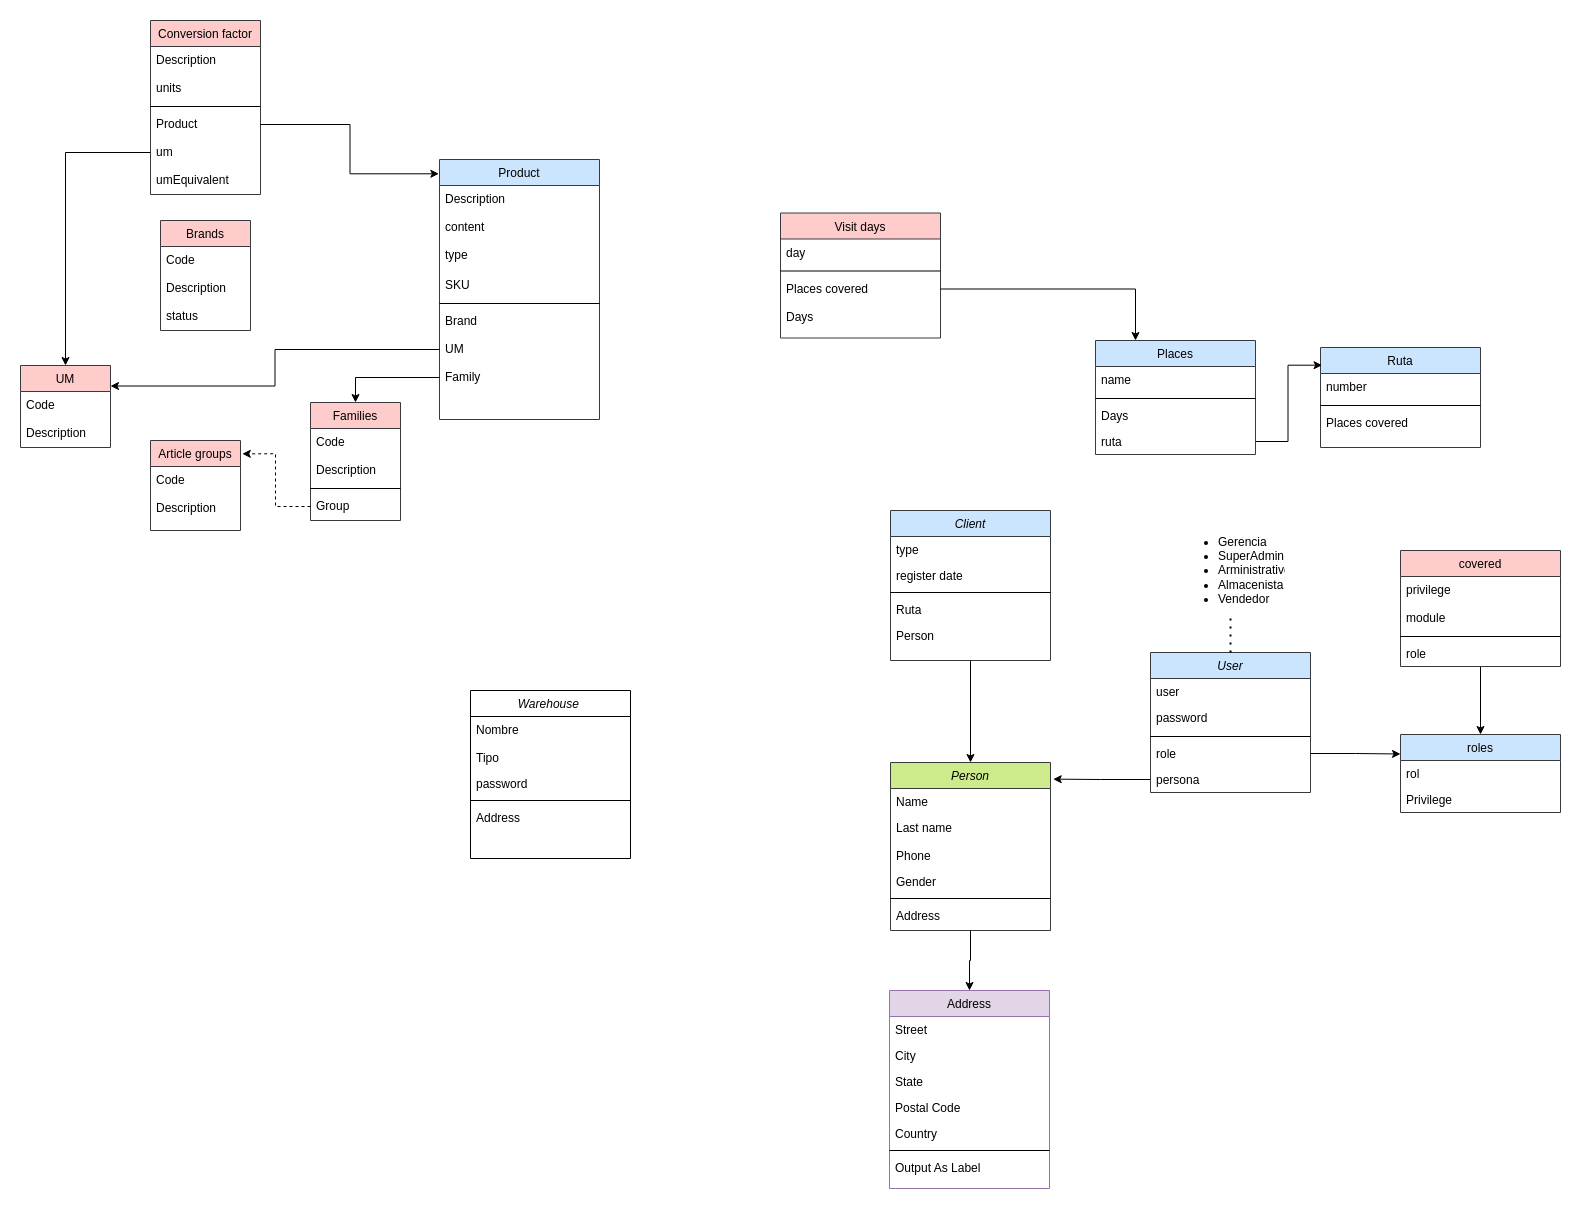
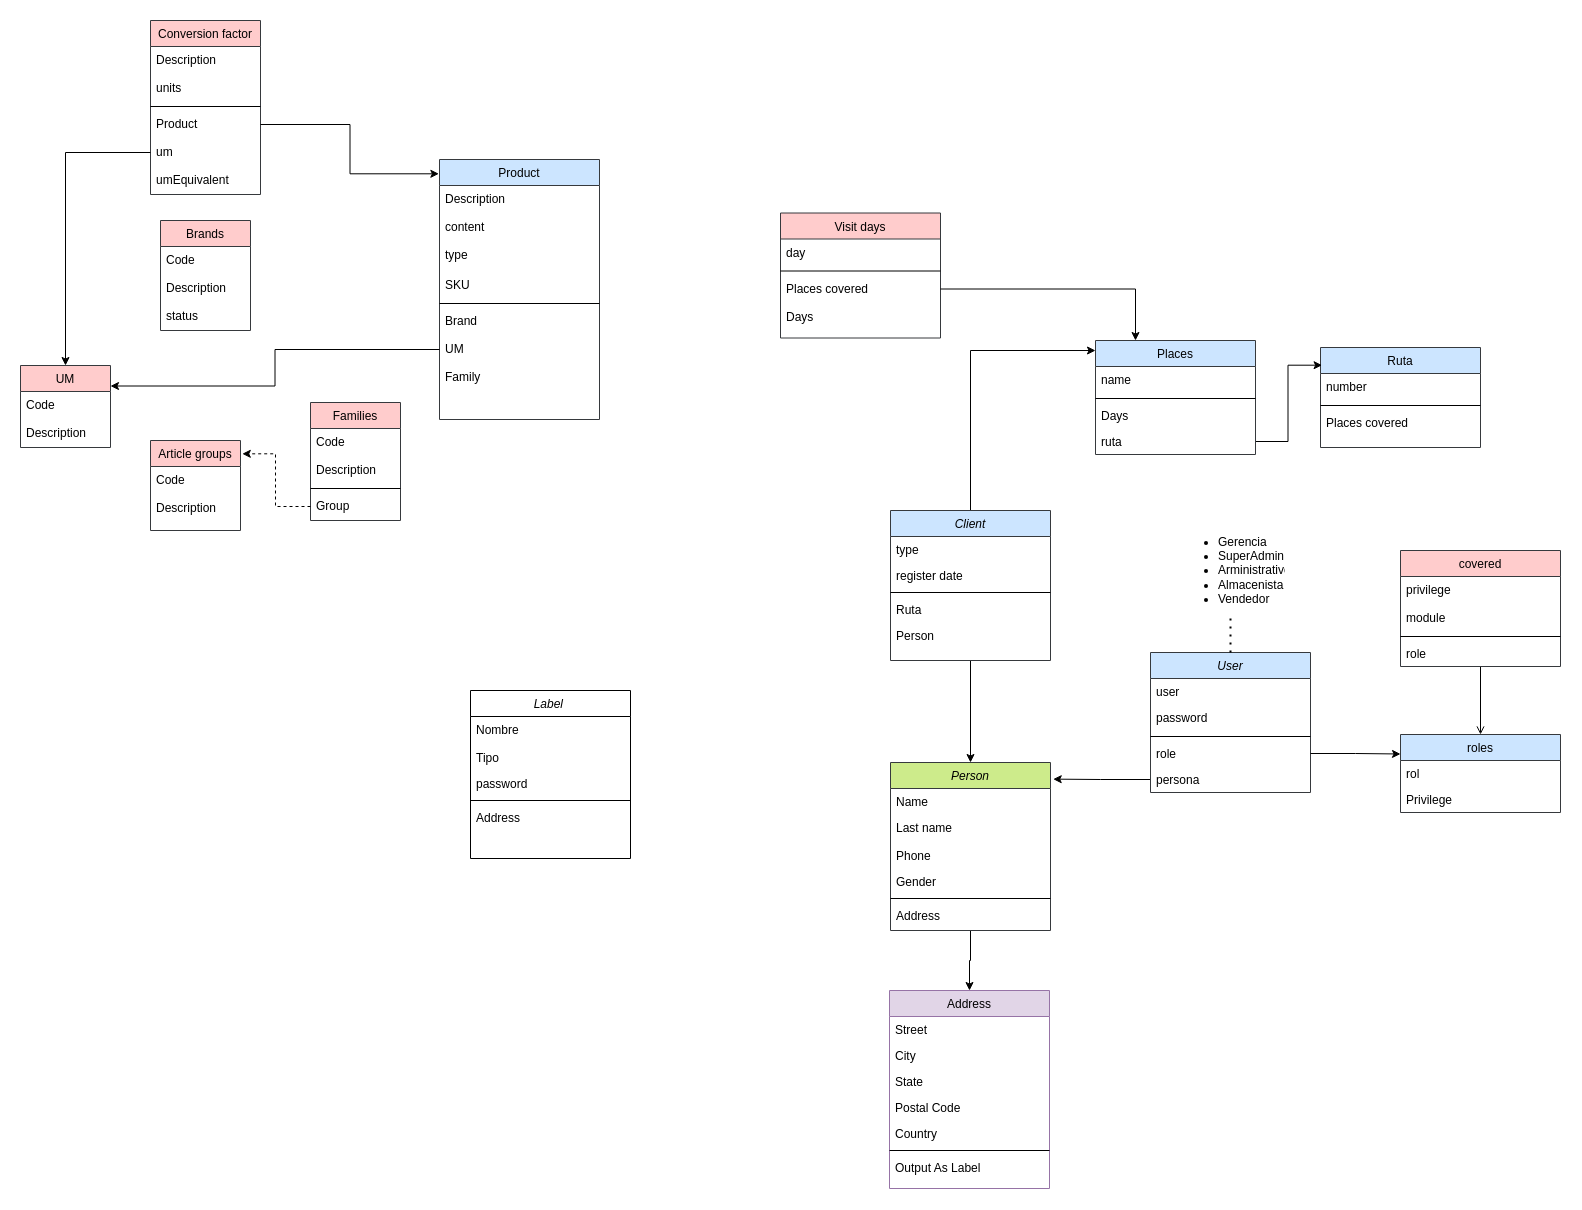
+ <mxCell id="35" style="edgeStyle=orthogonalEdgeStyle;rounded=0;orthogonalLoop=1;jettySize=auto;html=1;entryX=0;entryY=0.088;entryDx=0;entryDy=0;entryPerimeter=0;exitX=0.5;exitY=0;exitDx=0;exitDy=0;" edge="1" parent="1" source="36" target="47"><mxGeometry relative="1" as="geometry" /></mxCell>
- <mxCell id="100" style="edgeStyle=orthogonalEdgeStyle;rounded=0;orthogonalLoop=1;jettySize=auto;html=1;" edge="1" parent="1" source="81" target="86"><mxGeometry relative="1" as="geometry" /></mxCell>
- <mxCell id="60" value="Warehouse " style="swimlane;fontStyle=2;align=center;verticalAlign=top;childLayout=stackLayout;horizontal=1;startSize=26;horizontalStack=0;resizeParent=1;resizeLast=0;collapsible=1;marginBottom=0;rounded=0;shadow=0;strokeWidth=1;" vertex="1" parent="1"><mxGeometry x="470" y="690" width="160" height="168" as="geometry"><mxRectangle x="230" y="140" width="160" height="26" as="alternateBounds" /></mxGeometry></mxCell>
+ <mxCell id="60" value="Label " style="swimlane;fontStyle=2;align=center;verticalAlign=top;childLayout=stackLayout;horizontal=1;startSize=26;horizontalStack=0;resizeParent=1;resizeLast=0;collapsible=1;marginBottom=0;rounded=0;shadow=0;strokeWidth=1;" vertex="1" parent="1"><mxGeometry x="470" y="690" width="160" height="168" as="geometry"><mxRectangle x="230" y="140" width="160" height="26" as="alternateBounds" /></mxGeometry></mxCell>
- <mxCell id="28" style="edgeStyle=orthogonalEdgeStyle;rounded=0;orthogonalLoop=1;jettySize=auto;html=1;entryX=0.5;entryY=0;entryDx=0;entryDy=0;" edge="1" parent="1" source="29" target="9"><mxGeometry relative="1" as="geometry" /></mxCell>
+ <mxCell id="28" style="edgeStyle=orthogonalEdgeStyle;rounded=0;orthogonalLoop=1;jettySize=auto;html=1;entryX=0.5;entryY=0;entryDx=0;entryDy=0;endArrow=open;" edge="1" parent="1" source="29" target="9"><mxGeometry relative="1" as="geometry" /></mxCell>
